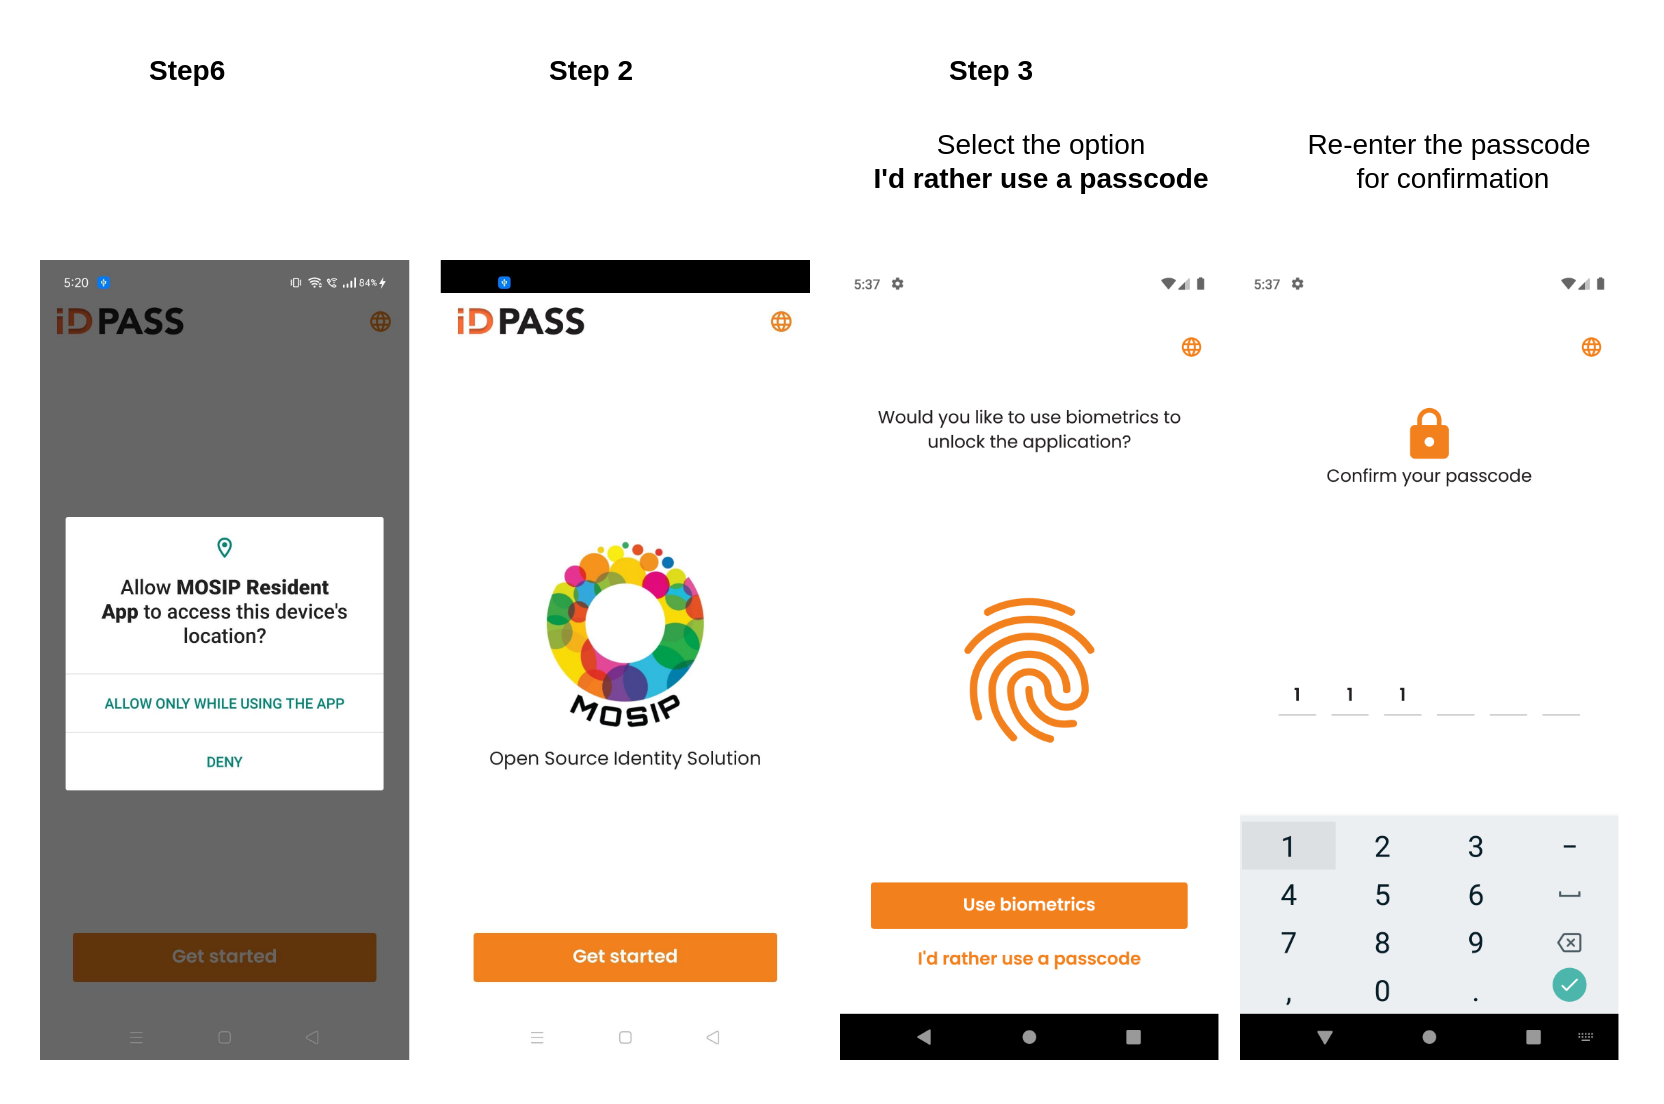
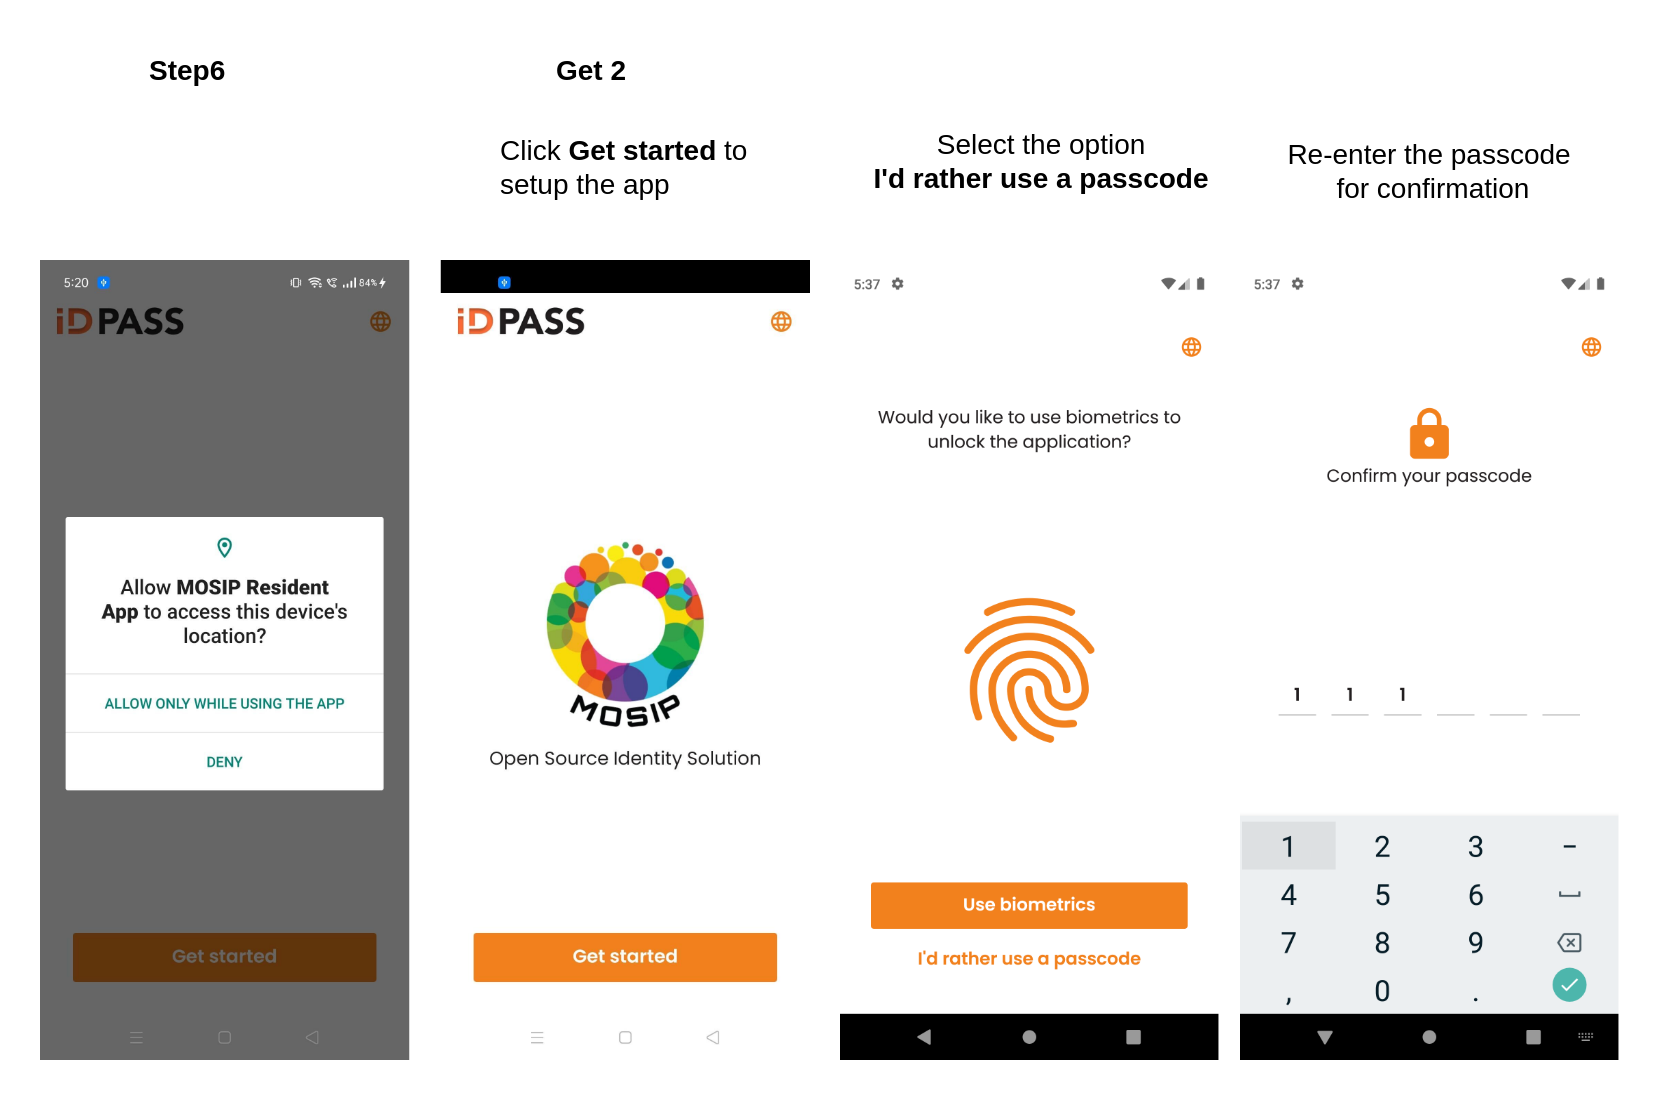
- <mxCell id="7" value="&lt;b&gt;&lt;font style=&quot;font-size: 14px;&quot;&gt;Step 2&lt;/font&gt;&lt;/b&gt;" style="text;html=1;align=center;verticalAlign=middle;resizable=0;points=[];autosize=1;strokeColor=none;fillColor=none;" vertex="1" parent="1"><mxGeometry x="260" y="20" width="70" height="30" as="geometry" /></mxCell>
+ <mxCell id="7" value="&lt;b&gt;&lt;font style=&quot;font-size: 14px;&quot;&gt;Get 2&lt;/font&gt;&lt;/b&gt;" style="text;html=1;align=center;verticalAlign=middle;resizable=0;points=[];autosize=1;strokeColor=none;fillColor=none;" vertex="1" parent="1"><mxGeometry x="260" y="20" width="70" height="30" as="geometry" /></mxCell>
- <mxCell id="8" value="&lt;b&gt;&lt;font style=&quot;font-size: 14px;&quot;&gt;Step 3&lt;/font&gt;&lt;/b&gt;" style="text;html=1;align=center;verticalAlign=middle;resizable=0;points=[];autosize=1;strokeColor=none;fillColor=none;" vertex="1" parent="1"><mxGeometry x="460" y="20" width="70" height="30" as="geometry" /></mxCell>
+ <mxCell id="9" value="Click &lt;b&gt;Get started&lt;/b&gt; to setup the app" style="text;whiteSpace=wrap;html=1;fontSize=14;" vertex="1" parent="1"><mxGeometry x="247.69" y="60" width="130" height="40" as="geometry" /></mxCell>
- <mxCell id="11" value="Re-enter the passcode&lt;br&gt;&amp;nbsp;for confirmation" style="text;html=1;align=center;verticalAlign=middle;resizable=0;points=[];autosize=1;strokeColor=none;fillColor=none;fontSize=14;" vertex="1" parent="1"><mxGeometry x="639.23" y="55" width="170" height="50" as="geometry" /></mxCell>
+ <mxCell id="11" value="Re-enter the passcode&lt;br&gt;&amp;nbsp;for confirmation" style="text;html=1;align=center;verticalAlign=middle;resizable=0;points=[];autosize=1;strokeColor=none;fillColor=none;fontSize=14;" vertex="1" parent="1"><mxGeometry x="629.23" y="60" width="170" height="50" as="geometry" /></mxCell>
